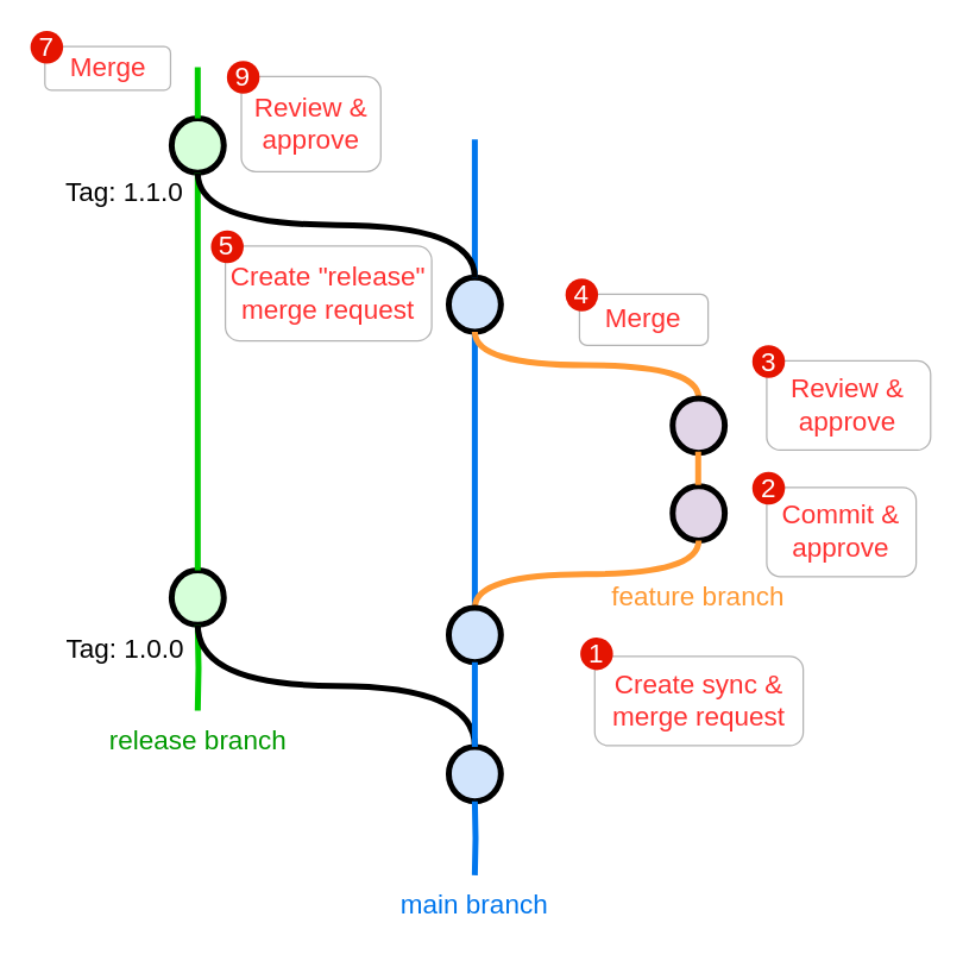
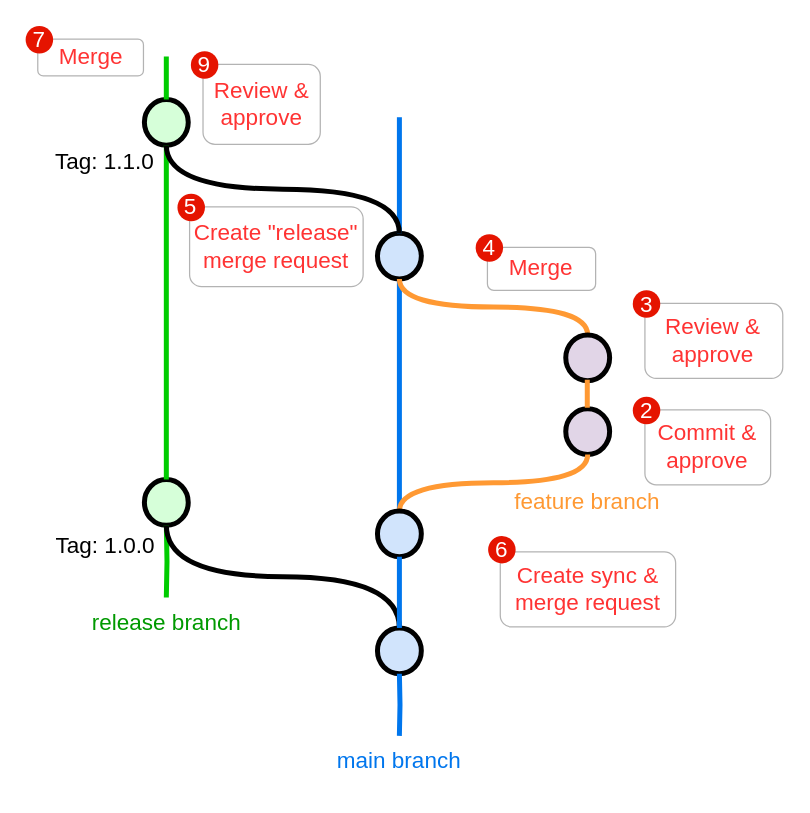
- <mxCell id="27" value="1" style="ellipse;whiteSpace=wrap;html=1;aspect=fixed;labelBackgroundColor=none;fontSize=18;strokeColor=none;fillColor=#e51400;fontColor=#ffffff;" vertex="1" parent="1"><mxGeometry x="390" y="428" width="22" height="22" as="geometry" /></mxCell>
+ <mxCell id="27" value="6" style="ellipse;whiteSpace=wrap;html=1;aspect=fixed;labelBackgroundColor=none;fontSize=18;strokeColor=none;fillColor=#e51400;fontColor=#ffffff;" vertex="1" parent="1"><mxGeometry x="390" y="428" width="22" height="22" as="geometry" /></mxCell>
